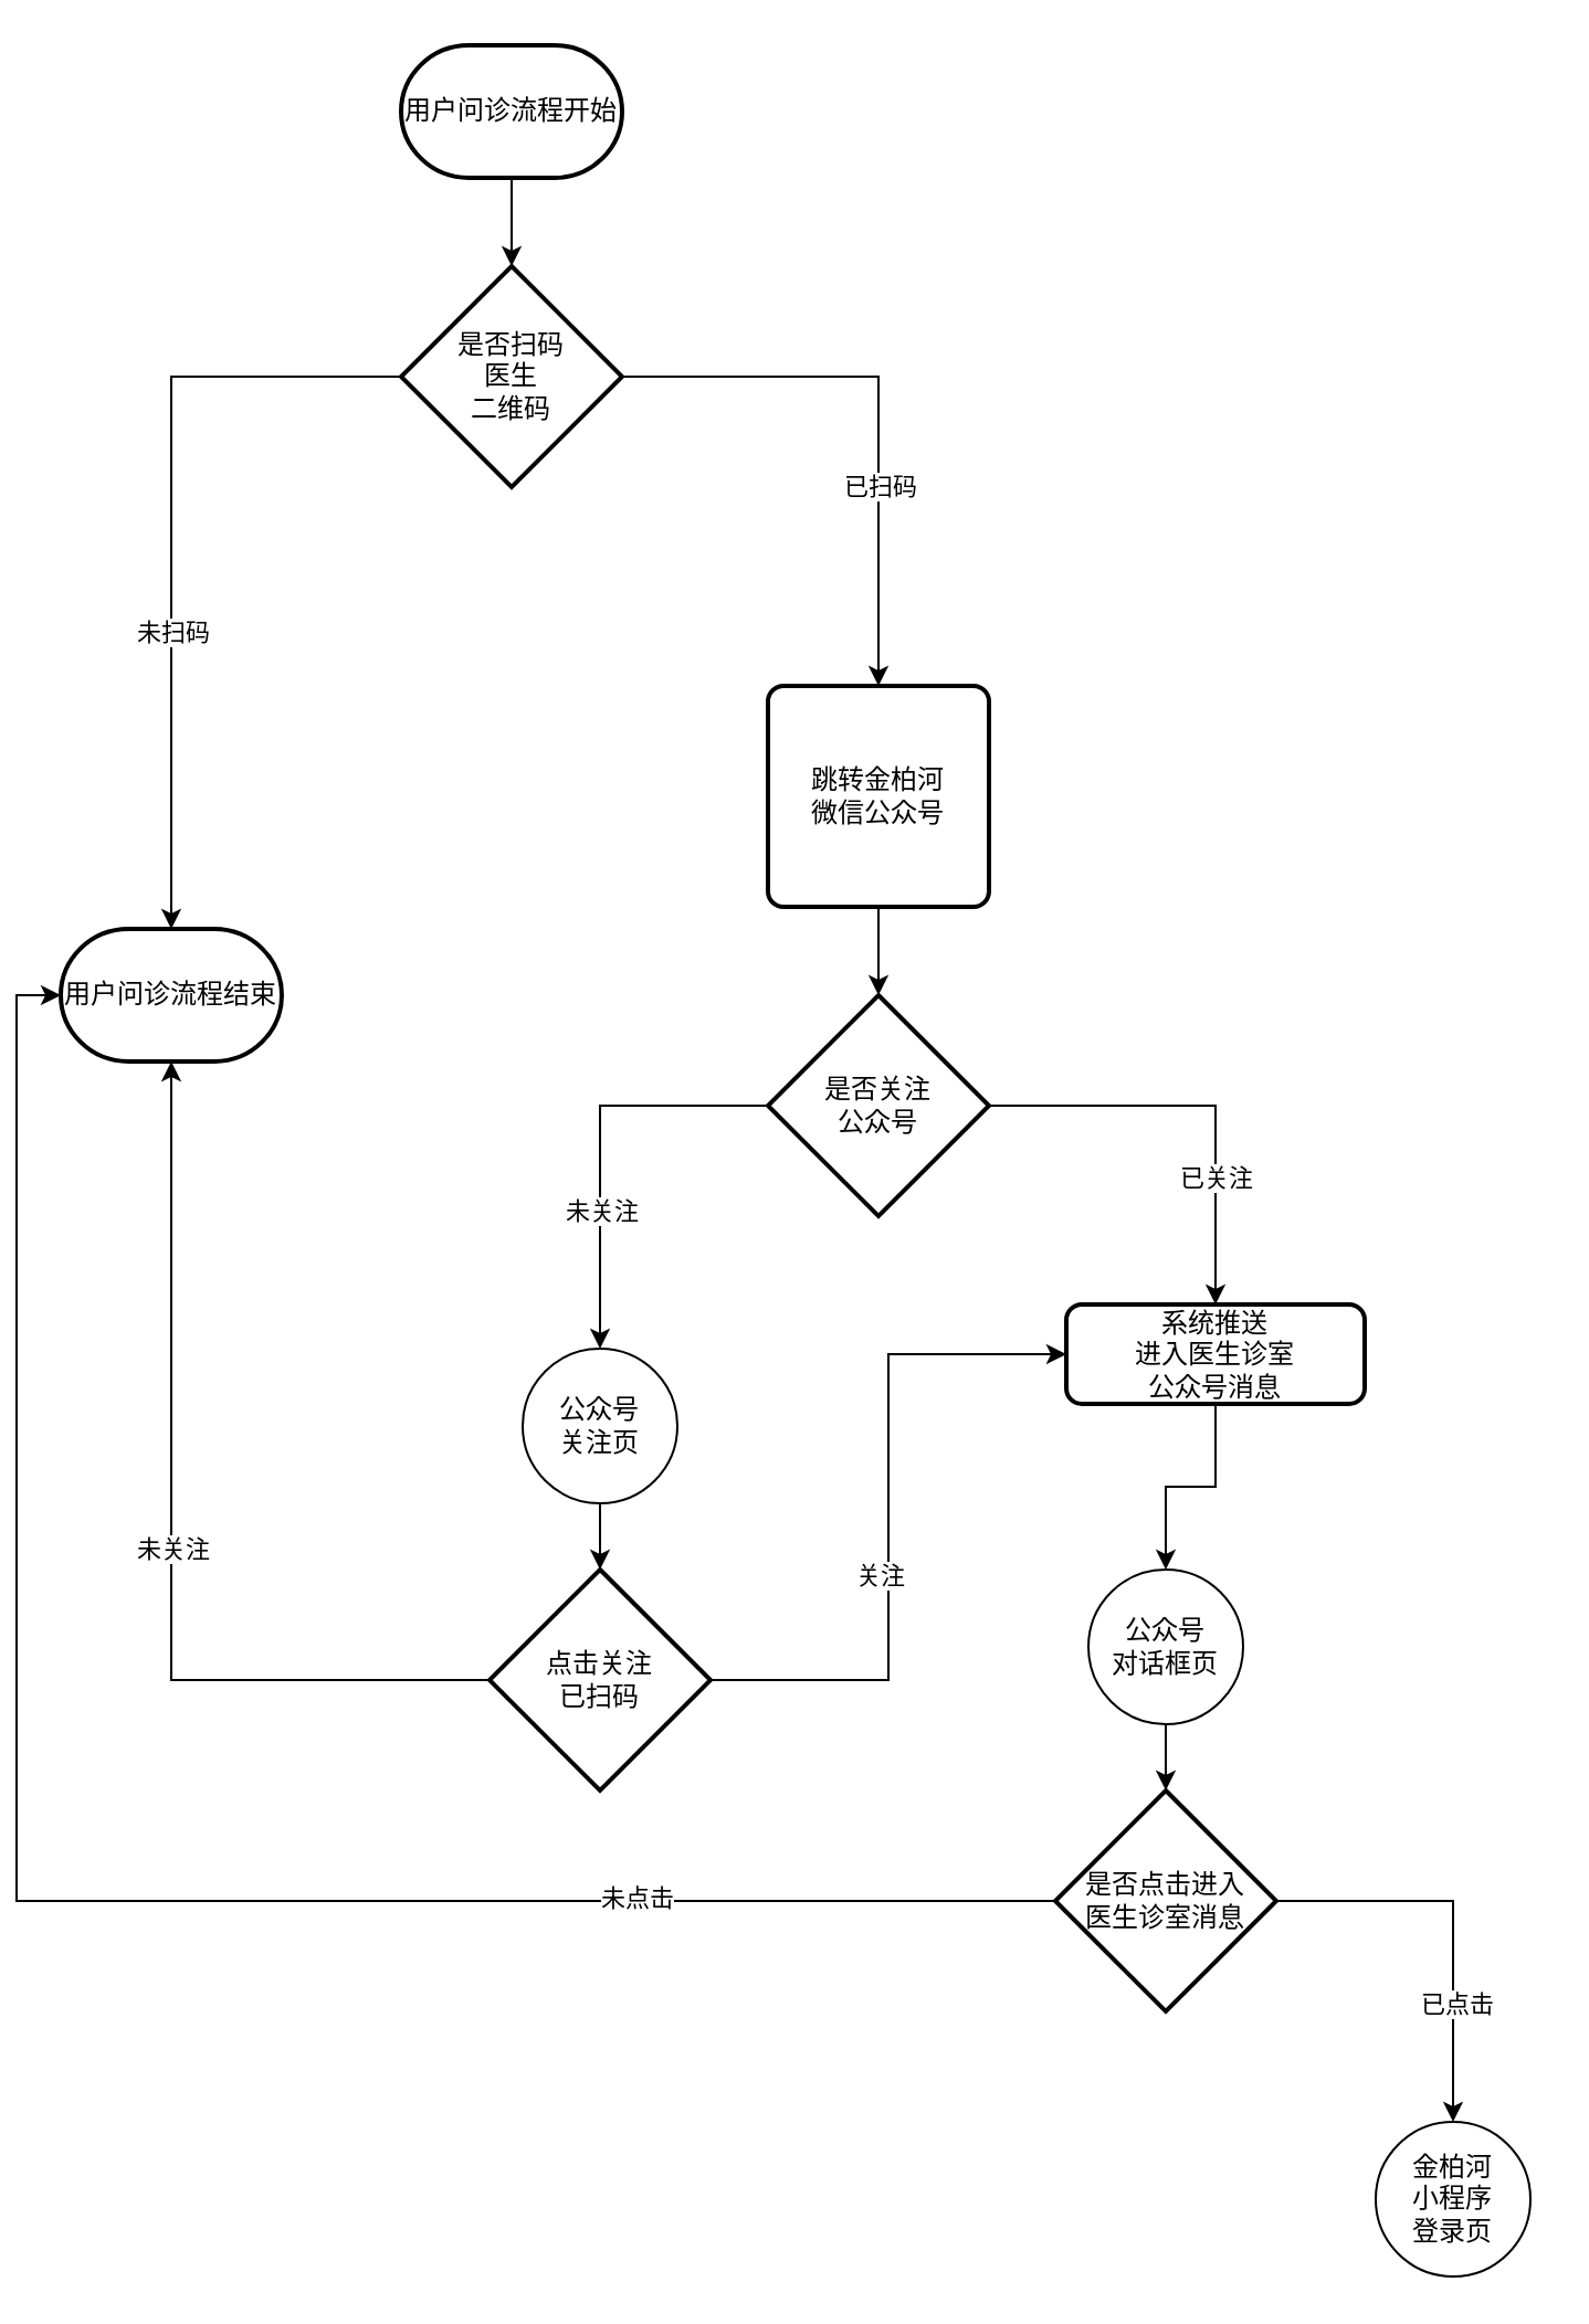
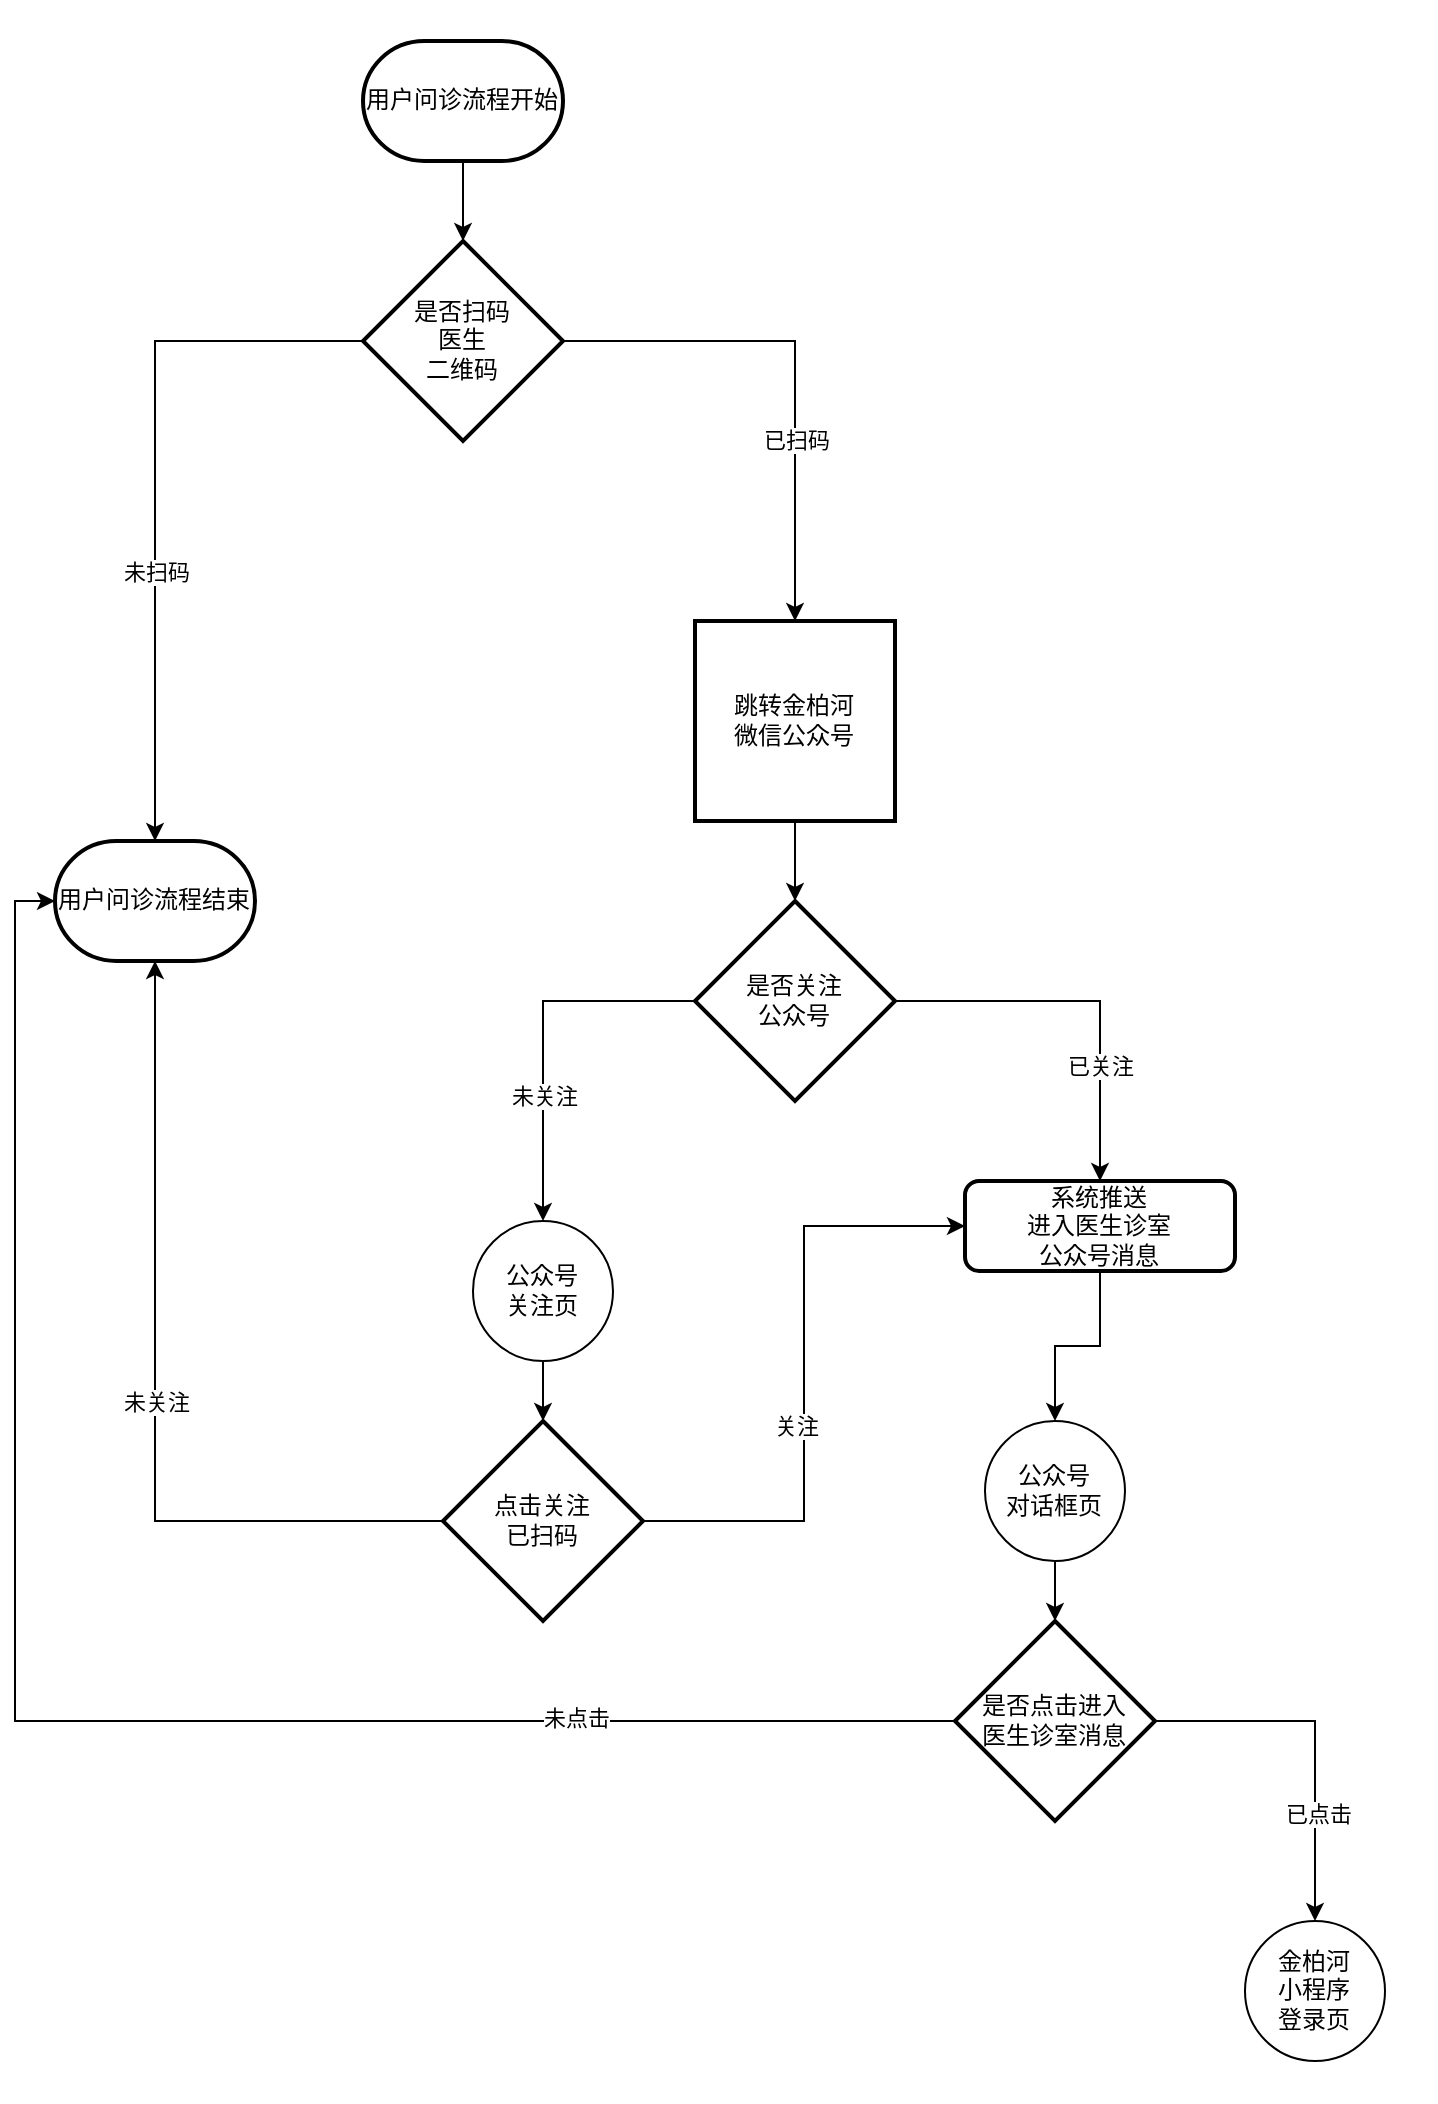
- <mxCell id="11" value="跳转金柏河&lt;br&gt;微信公众号" style="rounded=1;whiteSpace=wrap;html=1;absoluteArcSize=1;arcSize=14;strokeWidth=2;" vertex="1" parent="1"><mxGeometry x="340" y="310" width="100" height="100" as="geometry" /></mxCell>
+ <mxCell id="11" value="跳转金柏河&lt;br&gt;微信公众号" style="whiteSpace=wrap;html=1;absoluteArcSize=1;arcSize=14;strokeWidth=2;rounded=0;" vertex="1" parent="1"><mxGeometry x="340" y="310" width="100" height="100" as="geometry" /></mxCell>
